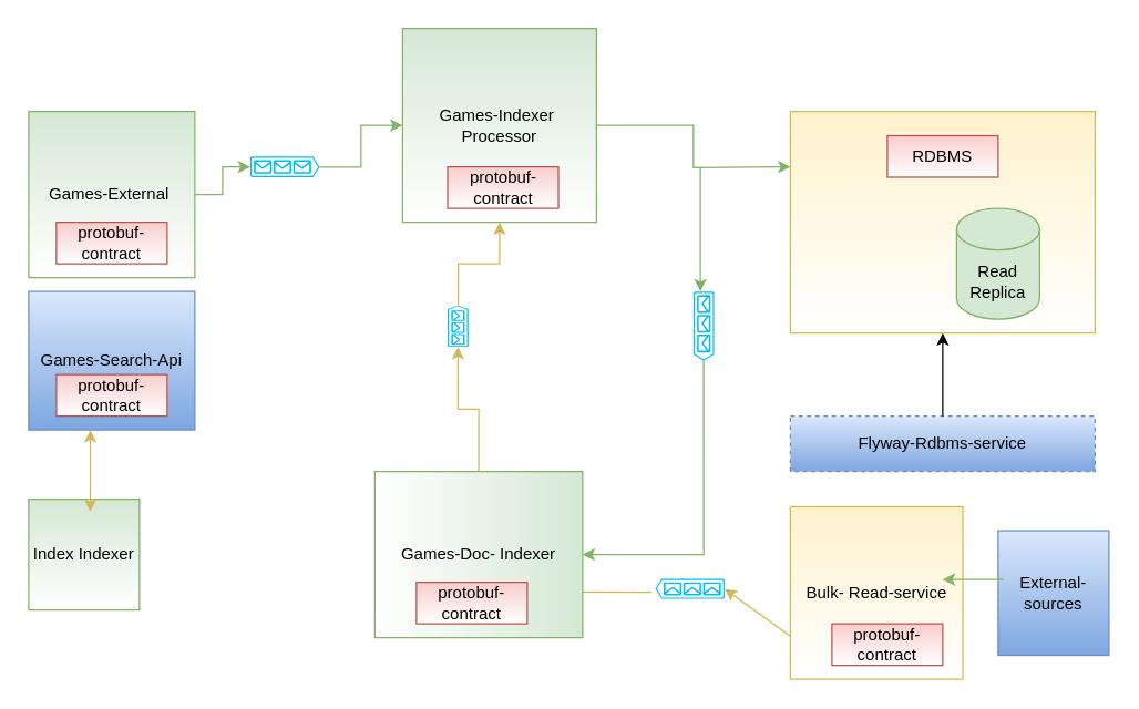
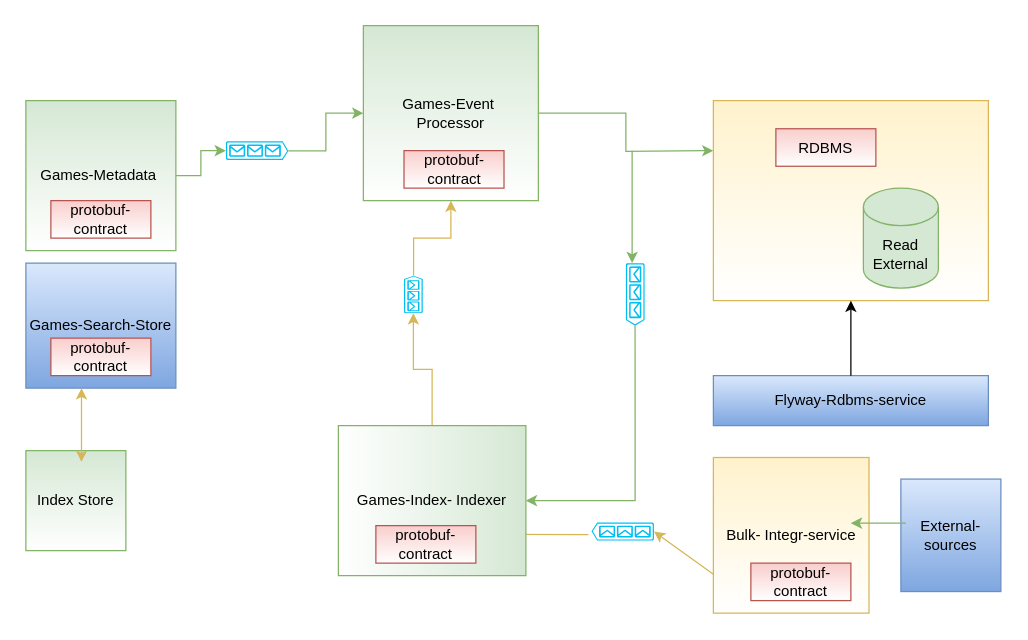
- <mxCell id="5" value="Games-Indexer&amp;nbsp;&lt;br&gt;Processor" style="whiteSpace=wrap;html=1;aspect=fixed;fillColor=#d5e8d4;strokeColor=#82b366;gradientColor=#ffffff;" parent="1" vertex="1"><mxGeometry x="290" y="20" width="140" height="140" as="geometry" /></mxCell>
+ <mxCell id="5" value="Games-Event&amp;nbsp;&lt;br&gt;Processor" style="whiteSpace=wrap;html=1;aspect=fixed;fillColor=#d5e8d4;strokeColor=#82b366;gradientColor=#ffffff;" parent="1" vertex="1"><mxGeometry x="290" y="20" width="140" height="140" as="geometry" /></mxCell>
- <mxCell id="22" value="RDBMS" style="text;html=1;strokeColor=#b85450;fillColor=#f8cecc;align=center;verticalAlign=middle;whiteSpace=wrap;rounded=0;gradientColor=#ffffff;" parent="1" vertex="1"><mxGeometry x="640" y="97.5" width="80" height="30" as="geometry" /></mxCell>
+ <mxCell id="22" value="RDBMS" style="text;html=1;strokeColor=#b85450;fillColor=#f8cecc;align=center;verticalAlign=middle;whiteSpace=wrap;rounded=0;gradientColor=#ffffff;" parent="1" vertex="1"><mxGeometry x="620" y="102.5" width="80" height="30" as="geometry" /></mxCell>
- <mxCell id="3" value="Games-External&amp;nbsp;" style="whiteSpace=wrap;html=1;aspect=fixed;fillColor=#d5e8d4;strokeColor=#82b366;gradientColor=#ffffff;" parent="1" vertex="1"><mxGeometry x="20" y="80" width="120" height="120" as="geometry" /></mxCell>
+ <mxCell id="3" value="Games-Metadata&amp;nbsp;" style="whiteSpace=wrap;html=1;aspect=fixed;fillColor=#d5e8d4;strokeColor=#82b366;gradientColor=#ffffff;" parent="1" vertex="1"><mxGeometry x="20" y="80" width="120" height="120" as="geometry" /></mxCell>
- <mxCell id="21" value="Read Replica" style="shape=cylinder3;whiteSpace=wrap;html=1;boundedLbl=1;backgroundOutline=1;size=15;fillColor=#d5e8d4;strokeColor=#82b366;" parent="1" vertex="1"><mxGeometry x="690" y="150" width="60" height="80" as="geometry" /></mxCell>
+ <mxCell id="21" value="Read External" style="shape=cylinder3;whiteSpace=wrap;html=1;boundedLbl=1;backgroundOutline=1;size=15;fillColor=#d5e8d4;strokeColor=#82b366;" parent="1" vertex="1"><mxGeometry x="690" y="150" width="60" height="80" as="geometry" /></mxCell>
- <mxCell id="23" value="Games-Search-Api" style="rounded=0;whiteSpace=wrap;html=1;gradientColor=#7ea6e0;fillColor=#dae8fc;strokeColor=#6c8ebf;" parent="1" vertex="1"><mxGeometry x="20" y="210" width="120" height="100" as="geometry" /></mxCell>
+ <mxCell id="23" value="Games-Search-Store" style="rounded=0;whiteSpace=wrap;html=1;gradientColor=#7ea6e0;fillColor=#dae8fc;strokeColor=#6c8ebf;" parent="1" vertex="1"><mxGeometry x="20" y="210" width="120" height="100" as="geometry" /></mxCell>
- <mxCell id="27" value="Flyway-Rdbms-service" style="rounded=0;whiteSpace=wrap;html=1;gradientColor=#7ea6e0;fillColor=#dae8fc;strokeColor=#6c8ebf;dashed=1;" parent="1" vertex="1"><mxGeometry x="570" y="300" width="220" height="40" as="geometry" /></mxCell>
+ <mxCell id="27" value="Flyway-Rdbms-service" style="rounded=0;whiteSpace=wrap;html=1;gradientColor=#7ea6e0;fillColor=#dae8fc;strokeColor=#6c8ebf;" parent="1" vertex="1"><mxGeometry x="570" y="300" width="220" height="40" as="geometry" /></mxCell>
- <mxCell id="12" value="Index Indexer" style="whiteSpace=wrap;html=1;aspect=fixed;fillColor=#d5e8d4;strokeColor=#82b366;gradientColor=#ffffff;" parent="1" vertex="1"><mxGeometry x="20" y="360" width="80" height="80" as="geometry" /></mxCell>
+ <mxCell id="12" value="Index Store" style="whiteSpace=wrap;html=1;aspect=fixed;fillColor=#d5e8d4;strokeColor=#82b366;gradientColor=#ffffff;" parent="1" vertex="1"><mxGeometry x="20" y="360" width="80" height="80" as="geometry" /></mxCell>
- <mxCell id="16" value="Games-Doc- Indexer" style="rounded=0;whiteSpace=wrap;html=1;direction=south;fillColor=#d5e8d4;strokeColor=#82b366;gradientColor=#ffffff;" parent="1" vertex="1"><mxGeometry x="270" y="340" width="150" height="120" as="geometry" /></mxCell>
+ <mxCell id="16" value="Games-Index- Indexer" style="rounded=0;whiteSpace=wrap;html=1;direction=south;fillColor=#d5e8d4;strokeColor=#82b366;gradientColor=#ffffff;" parent="1" vertex="1"><mxGeometry x="270" y="340" width="150" height="120" as="geometry" /></mxCell>
- <mxCell id="17" value="Bulk- Read-service" style="whiteSpace=wrap;html=1;aspect=fixed;fillColor=#fff2cc;strokeColor=#d6b656;gradientColor=#ffffff;" parent="1" vertex="1"><mxGeometry x="570" y="365.5" width="124.5" height="124.5" as="geometry" /></mxCell>
+ <mxCell id="17" value="Bulk- Integr-service" style="whiteSpace=wrap;html=1;aspect=fixed;fillColor=#fff2cc;strokeColor=#d6b656;gradientColor=#ffffff;" parent="1" vertex="1"><mxGeometry x="570" y="365.5" width="124.5" height="124.5" as="geometry" /></mxCell>
